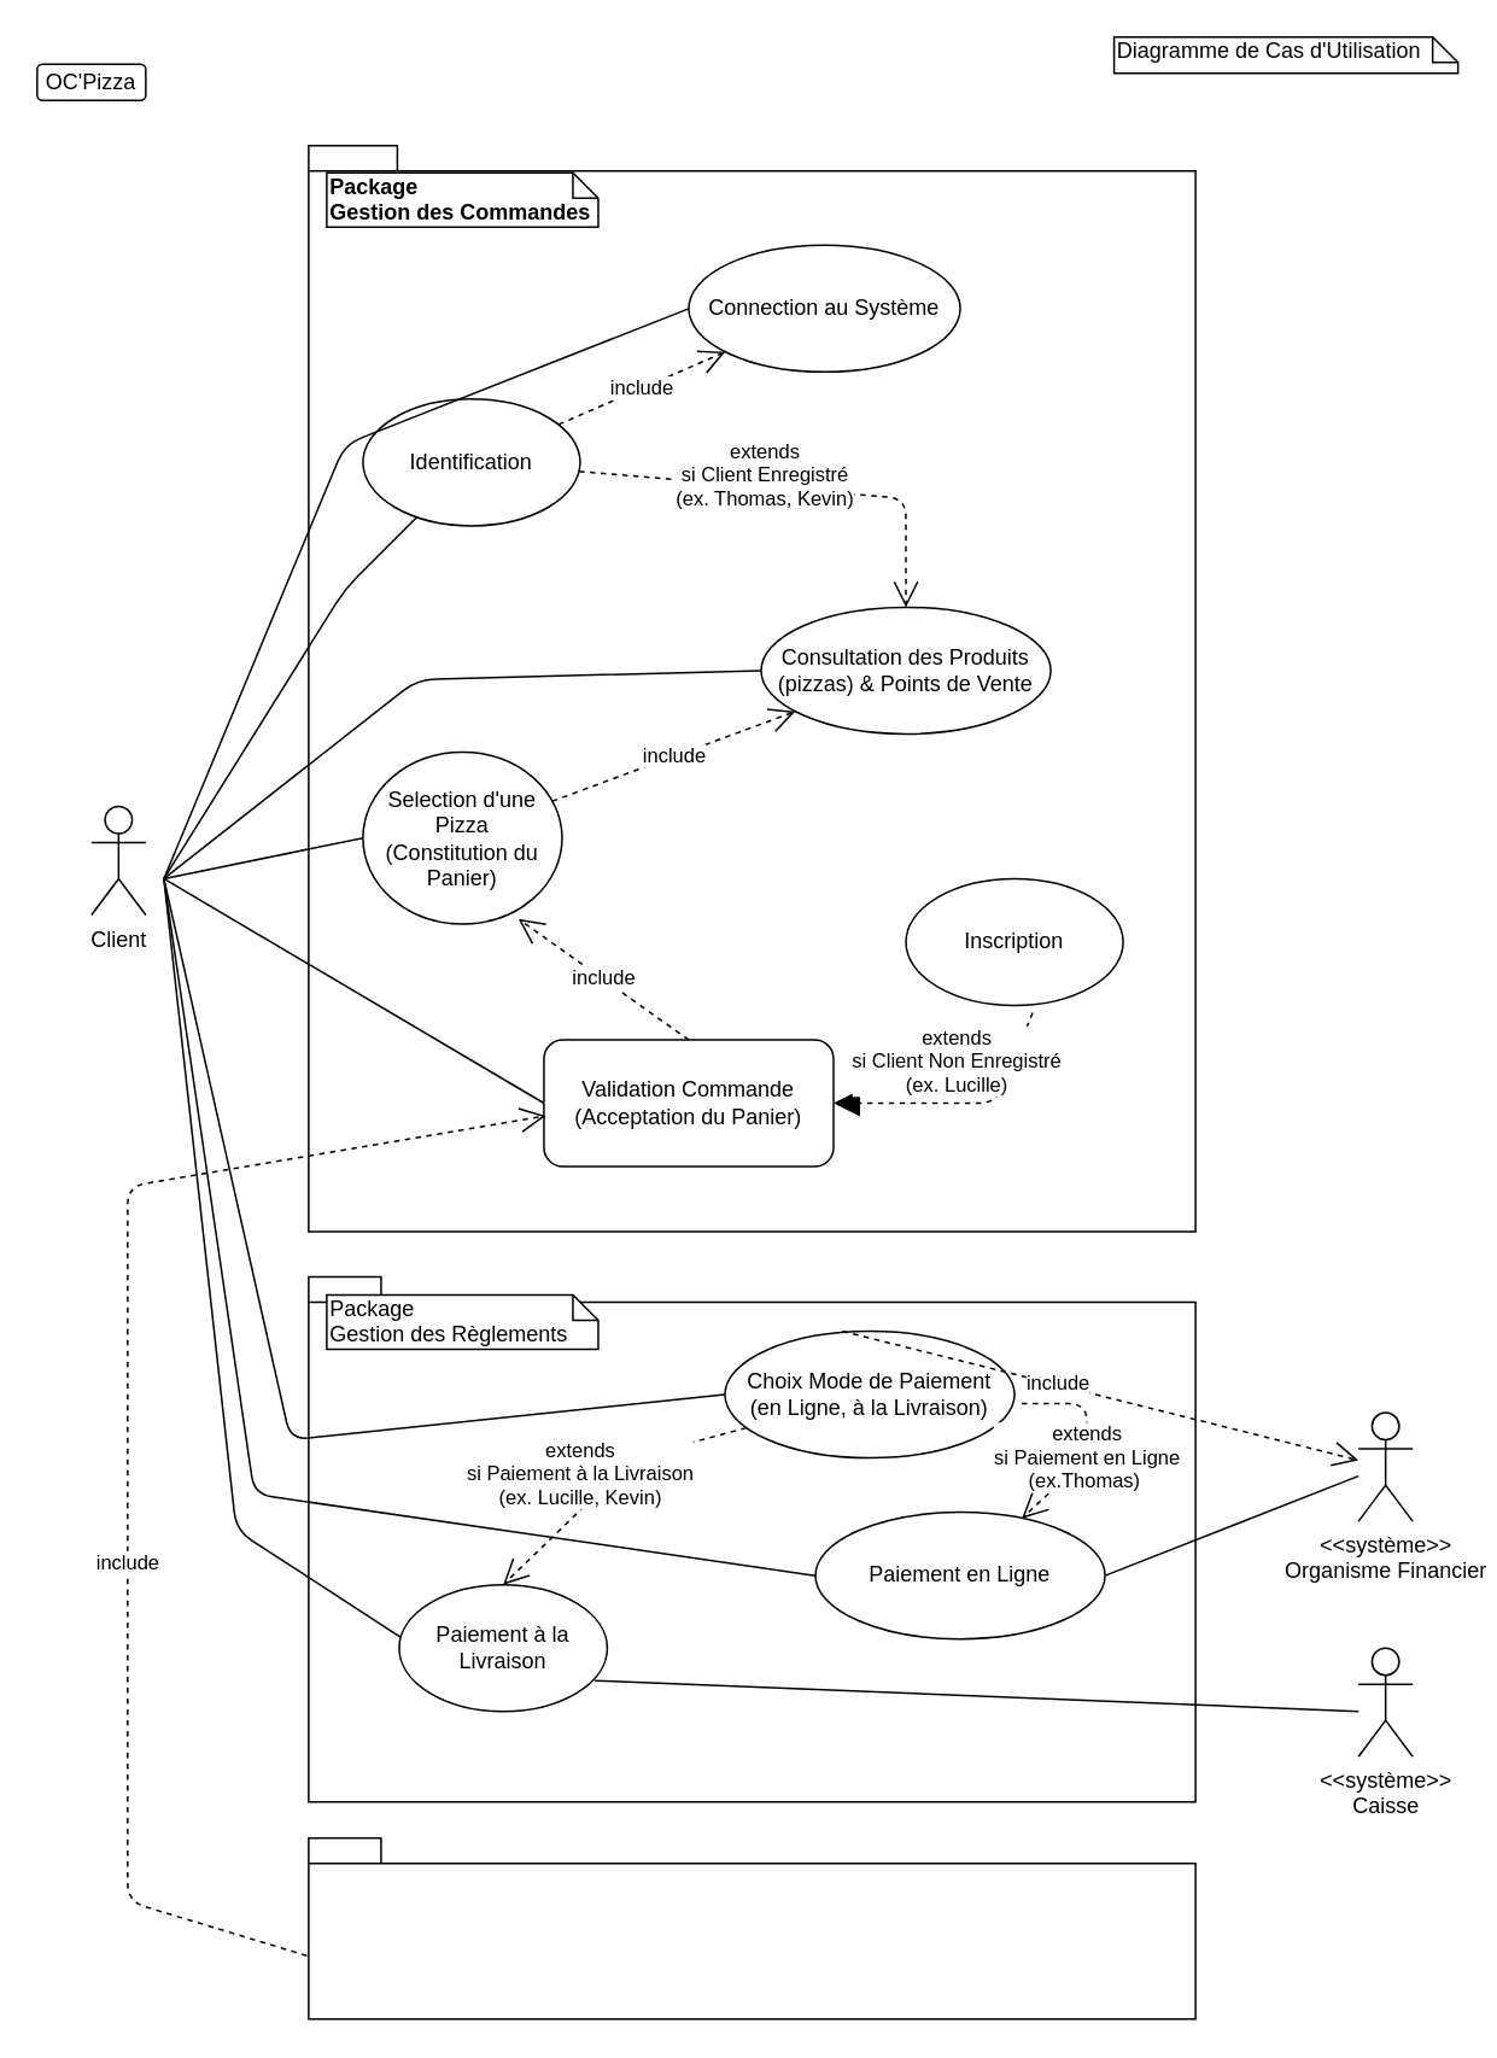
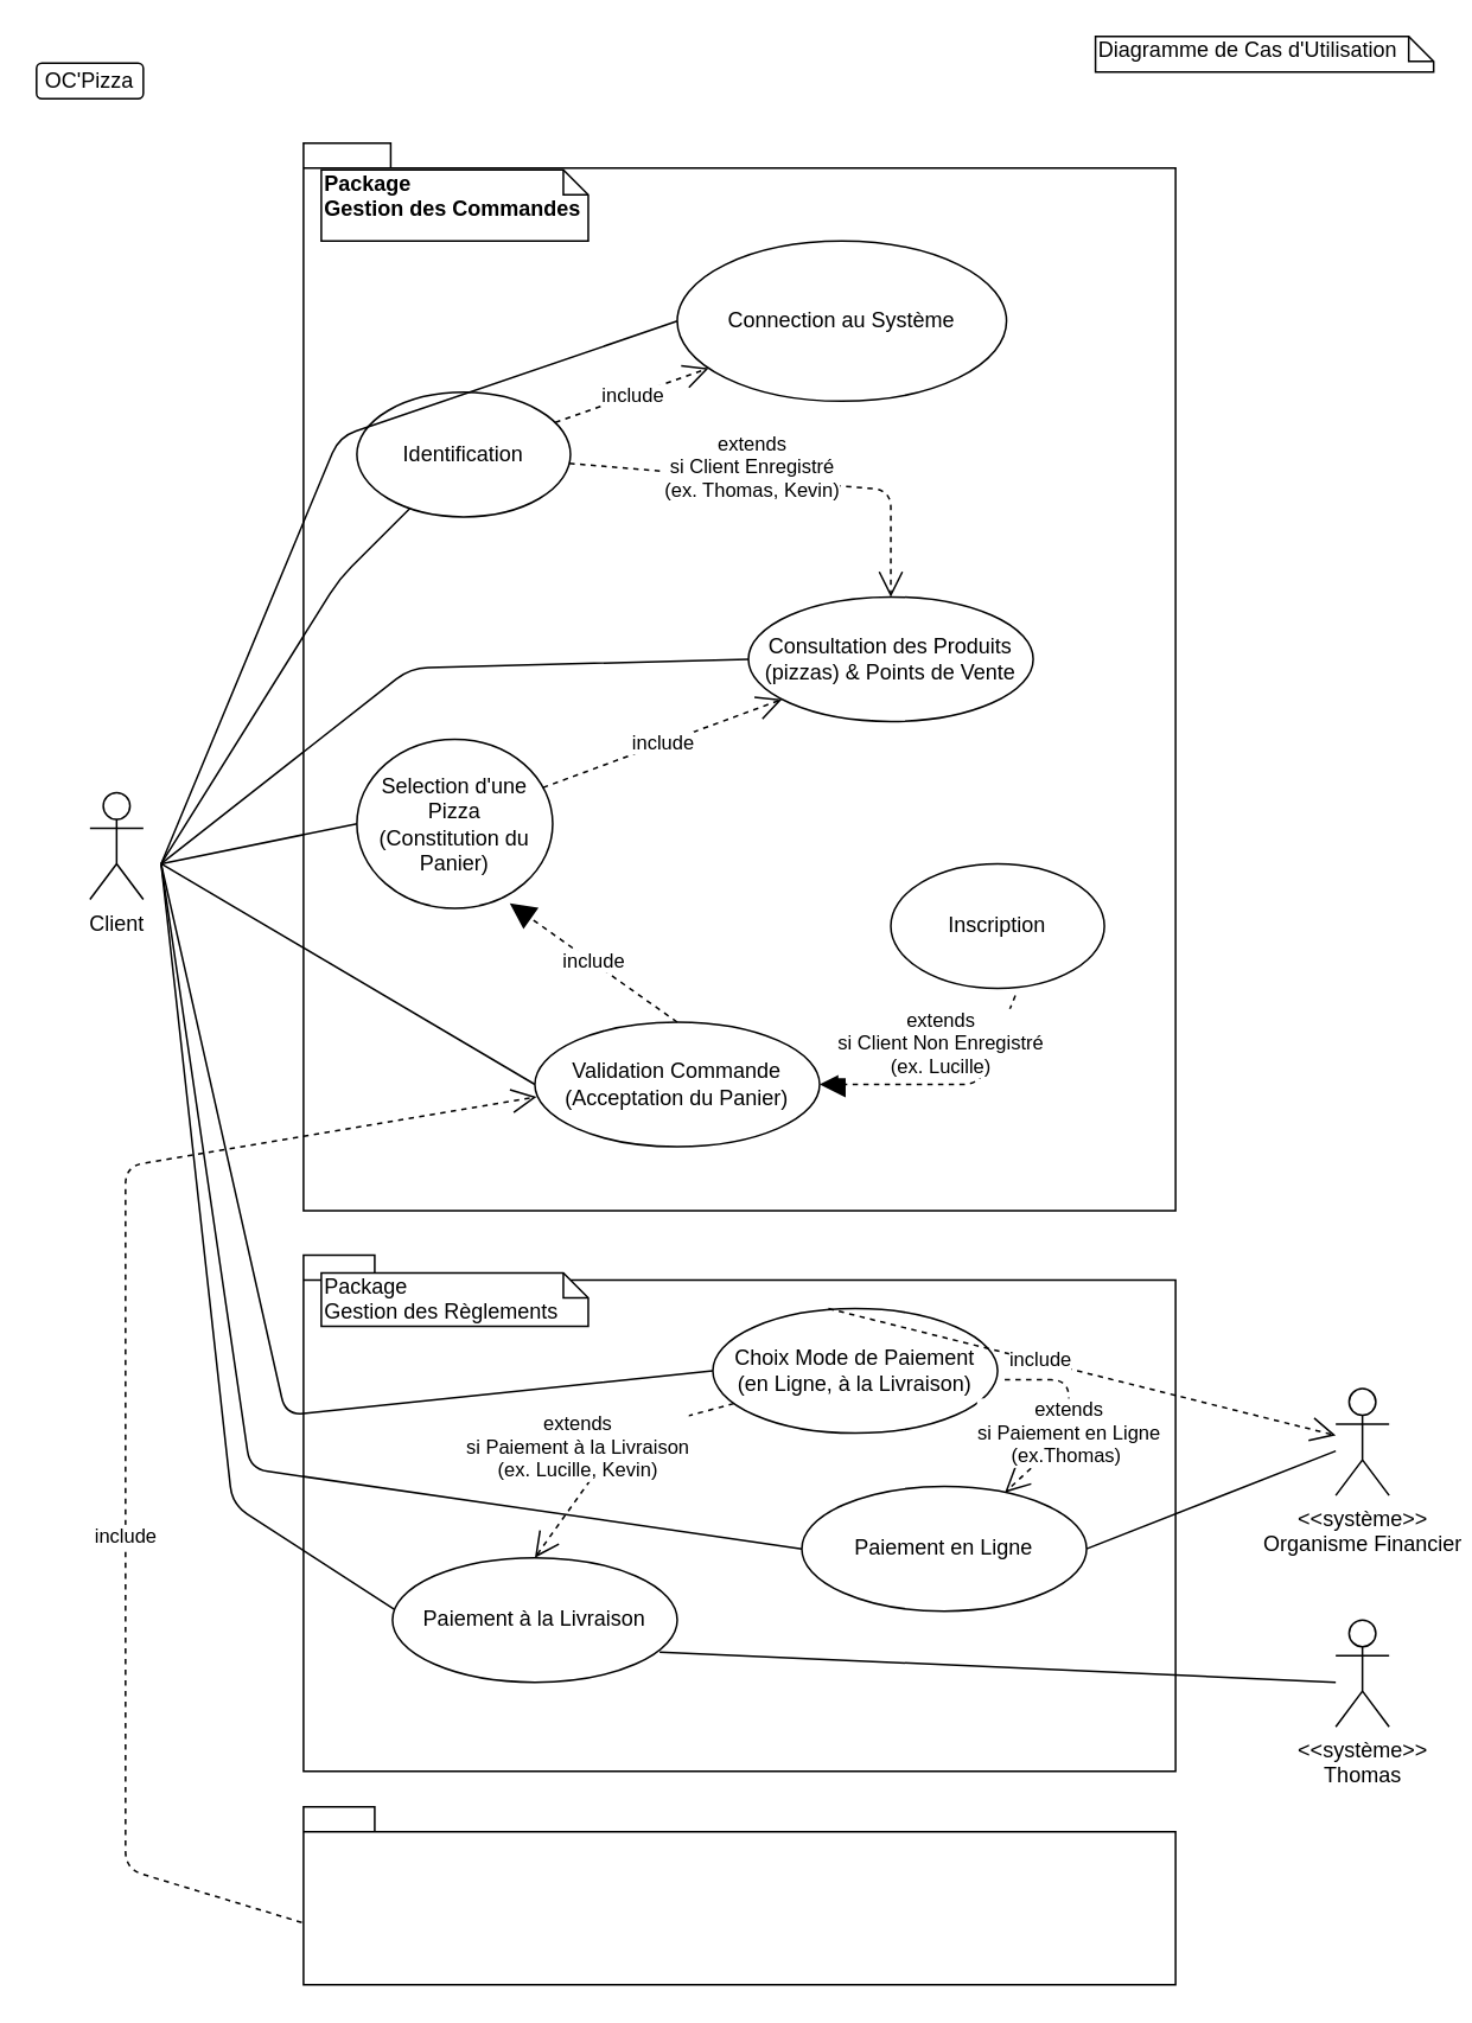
- <mxCell id="14" value="&lt;b&gt;Package&lt;br&gt;Gestion des Commandes&lt;/b&gt;" style="shape=note;whiteSpace=wrap;html=1;size=14;verticalAlign=top;align=left;spacingTop=-6;" parent="1" vertex="1"><mxGeometry x="180" y="95" width="150" height="30" as="geometry" /></mxCell>
+ <mxCell id="14" value="&lt;b&gt;Package&lt;br&gt;Gestion des Commandes&lt;/b&gt;" style="shape=note;whiteSpace=wrap;html=1;size=14;verticalAlign=top;align=left;spacingTop=-6;" parent="1" vertex="1"><mxGeometry x="180" y="95" width="150" height="40" as="geometry" /></mxCell>
- <mxCell id="8" value="Connection au Système" style="ellipse;whiteSpace=wrap;html=1;" parent="1" vertex="1"><mxGeometry x="380" y="135" width="150" height="70" as="geometry" /></mxCell>
+ <mxCell id="8" value="Connection au Système" style="ellipse;whiteSpace=wrap;html=1;" parent="1" vertex="1"><mxGeometry x="380" y="135" width="185" height="90" as="geometry" /></mxCell>
- <mxCell id="30" value="include" style="endArrow=open;endSize=12;dashed=1;html=1;exitX=0.5;exitY=0;exitDx=0;exitDy=0;entryX=0.781;entryY=0.971;entryDx=0;entryDy=0;entryPerimeter=0;" parent="1" source="13" target="12" edge="1"><mxGeometry width="160" relative="1" as="geometry"><mxPoint x="460" y="484" as="sourcePoint" /><mxPoint x="454.721" y="444.939" as="targetPoint" /><Array as="points" /><mxPoint as="offset" /></mxGeometry></mxCell>
+ <mxCell id="30" value="include" style="endArrow=block;endSize=12;dashed=1;html=1;exitX=0.5;exitY=0;exitDx=0;exitDy=0;entryX=0.781;entryY=0.971;entryDx=0;entryDy=0;entryPerimeter=0;" parent="1" source="13" target="12" edge="1"><mxGeometry width="160" relative="1" as="geometry"><mxPoint x="460" y="484" as="sourcePoint" /><mxPoint x="454.721" y="444.939" as="targetPoint" /><Array as="points" /><mxPoint as="offset" /></mxGeometry></mxCell>
- <mxCell id="13" value="Validation Commande&lt;br&gt;(Acceptation du Panier)" style="whiteSpace=wrap;html=1;rounded=1;" parent="1" vertex="1"><mxGeometry x="300" y="574" width="160" height="70" as="geometry" /></mxCell>
+ <mxCell id="13" value="Validation Commande&lt;br&gt;(Acceptation du Panier)" style="ellipse;whiteSpace=wrap;html=1;" parent="1" vertex="1"><mxGeometry x="300" y="574" width="160" height="70" as="geometry" /></mxCell>
- <mxCell id="35" value="Paiement à la Livraison" style="ellipse;whiteSpace=wrap;html=1;" parent="1" vertex="1"><mxGeometry x="220" y="875" width="115" height="70" as="geometry" /></mxCell>
+ <mxCell id="35" value="Paiement à la Livraison" style="ellipse;whiteSpace=wrap;html=1;" parent="1" vertex="1"><mxGeometry x="220" y="875" width="160" height="70" as="geometry" /></mxCell>
- <mxCell id="36" value="&amp;lt;&amp;lt;système&amp;gt;&amp;gt;&lt;br&gt;Caisse" style="shape=umlActor;verticalLabelPosition=bottom;labelBackgroundColor=#ffffff;verticalAlign=top;html=1;" parent="1" vertex="1"><mxGeometry x="750" y="910" width="30" height="60" as="geometry" /></mxCell>
+ <mxCell id="36" value="&amp;lt;&amp;lt;système&amp;gt;&amp;gt;&lt;br&gt;Thomas" style="shape=umlActor;verticalLabelPosition=bottom;labelBackgroundColor=#ffffff;verticalAlign=top;html=1;" parent="1" vertex="1"><mxGeometry x="750" y="910" width="30" height="60" as="geometry" /></mxCell>
